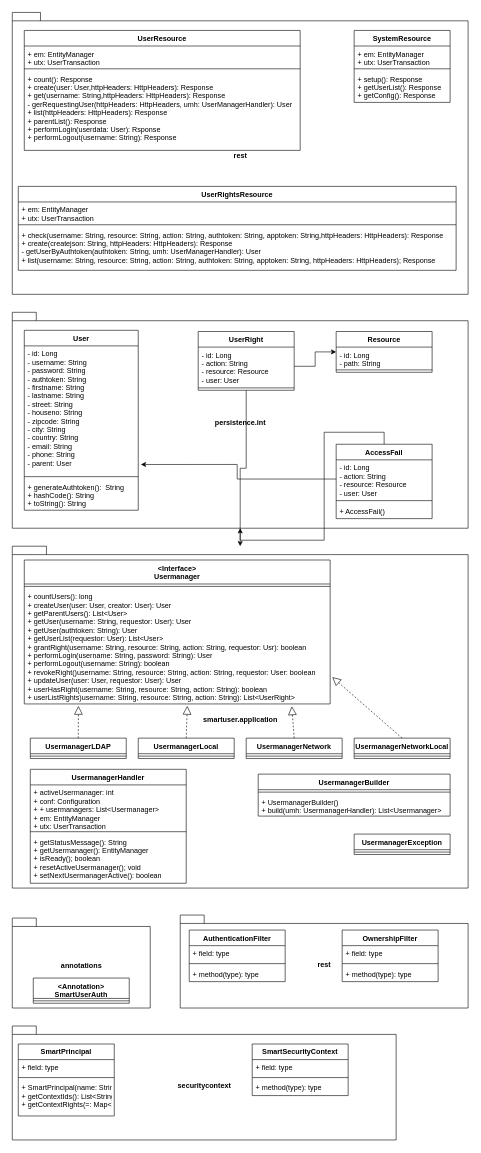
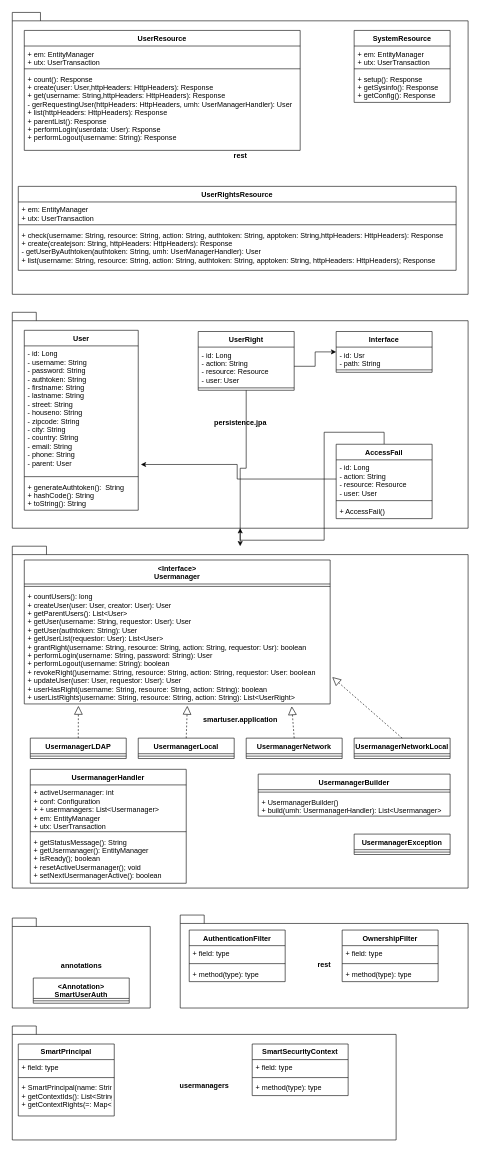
- <mxCell id="14" value="+ setup(): Response&#10;+ getUserList(): Response&#10;+ getConfig(): Response" style="text;strokeColor=none;fillColor=none;align=left;verticalAlign=top;spacingLeft=4;spacingRight=4;overflow=hidden;rotatable=0;points=[[0,0.5],[1,0.5]];portConstraint=eastwest;" vertex="1" parent="11"><mxGeometry y="68" width="160" height="52" as="geometry" /></mxCell>
+ <mxCell id="14" value="+ setup(): Response&#10;+ getSysinfo(): Response&#10;+ getConfig(): Response" style="text;strokeColor=none;fillColor=none;align=left;verticalAlign=top;spacingLeft=4;spacingRight=4;overflow=hidden;rotatable=0;points=[[0,0.5],[1,0.5]];portConstraint=eastwest;" vertex="1" parent="11"><mxGeometry y="68" width="160" height="52" as="geometry" /></mxCell>
- <mxCell id="24" value="Resource" style="swimlane;fontStyle=1;align=center;verticalAlign=top;childLayout=stackLayout;horizontal=1;startSize=26;horizontalStack=0;resizeParent=1;resizeParentMax=0;resizeLast=0;collapsible=1;marginBottom=0;" vertex="1" parent="1"><mxGeometry x="560" y="552" width="160" height="68" as="geometry" /></mxCell>
+ <mxCell id="24" value="Interface" style="swimlane;fontStyle=1;align=center;verticalAlign=top;childLayout=stackLayout;horizontal=1;startSize=26;horizontalStack=0;resizeParent=1;resizeParentMax=0;resizeLast=0;collapsible=1;marginBottom=0;" vertex="1" parent="1"><mxGeometry x="560" y="552" width="160" height="68" as="geometry" /></mxCell>
- <mxCell id="25" value="- id: Long&#10;- path: String" style="text;strokeColor=none;fillColor=none;align=left;verticalAlign=top;spacingLeft=4;spacingRight=4;overflow=hidden;rotatable=0;points=[[0,0.5],[1,0.5]];portConstraint=eastwest;" vertex="1" parent="24"><mxGeometry y="26" width="160" height="34" as="geometry" /></mxCell>
+ <mxCell id="25" value="- id: Usr&#10;- path: String" style="text;strokeColor=none;fillColor=none;align=left;verticalAlign=top;spacingLeft=4;spacingRight=4;overflow=hidden;rotatable=0;points=[[0,0.5],[1,0.5]];portConstraint=eastwest;" vertex="1" parent="24"><mxGeometry y="26" width="160" height="34" as="geometry" /></mxCell>
- <mxCell id="15" value="persistence.int" style="shape=folder;fontStyle=1;spacingTop=10;tabWidth=40;tabHeight=14;tabPosition=left;html=1;" vertex="1" parent="1"><mxGeometry x="20" y="520" width="760" height="360" as="geometry" /></mxCell>
+ <mxCell id="15" value="persistence.jpa" style="shape=folder;fontStyle=1;spacingTop=10;tabWidth=40;tabHeight=14;tabPosition=left;html=1;" vertex="1" parent="1"><mxGeometry x="20" y="520" width="760" height="360" as="geometry" /></mxCell>
- <mxCell id="71" value="securitycontext" style="shape=folder;fontStyle=1;spacingTop=10;tabWidth=40;tabHeight=14;tabPosition=left;html=1;" vertex="1" parent="1"><mxGeometry x="20" y="1710" width="640" height="190" as="geometry" /></mxCell>
+ <mxCell id="71" value="usermanagers" style="shape=folder;fontStyle=1;spacingTop=10;tabWidth=40;tabHeight=14;tabPosition=left;html=1;" vertex="1" parent="1"><mxGeometry x="20" y="1710" width="640" height="190" as="geometry" /></mxCell>
